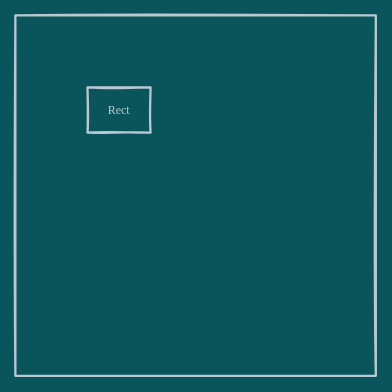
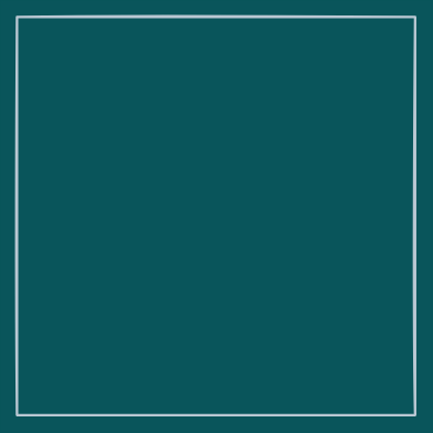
- <mxCell id="3" value="&lt;font face=&quot;Comic Sans MS&quot;&gt;&lt;span style=&quot;font-size: 16px&quot;&gt;Rect&lt;br&gt;&lt;/span&gt;&lt;/font&gt;" style="whiteSpace=wrap;html=1;shadow=0;strokeColor=#BAC8D3;strokeWidth=3;fillColor=none;glass=0;sketch=1;fillWeight=4;hachureGap=8;hachureAngle=45;fillStyle=auto;labelBackgroundColor=none;align=center;fontColor=#BAC8D3;" vertex="1" parent="1"><mxGeometry x="116" y="116" width="84" height="60" as="geometry" /></mxCell>
